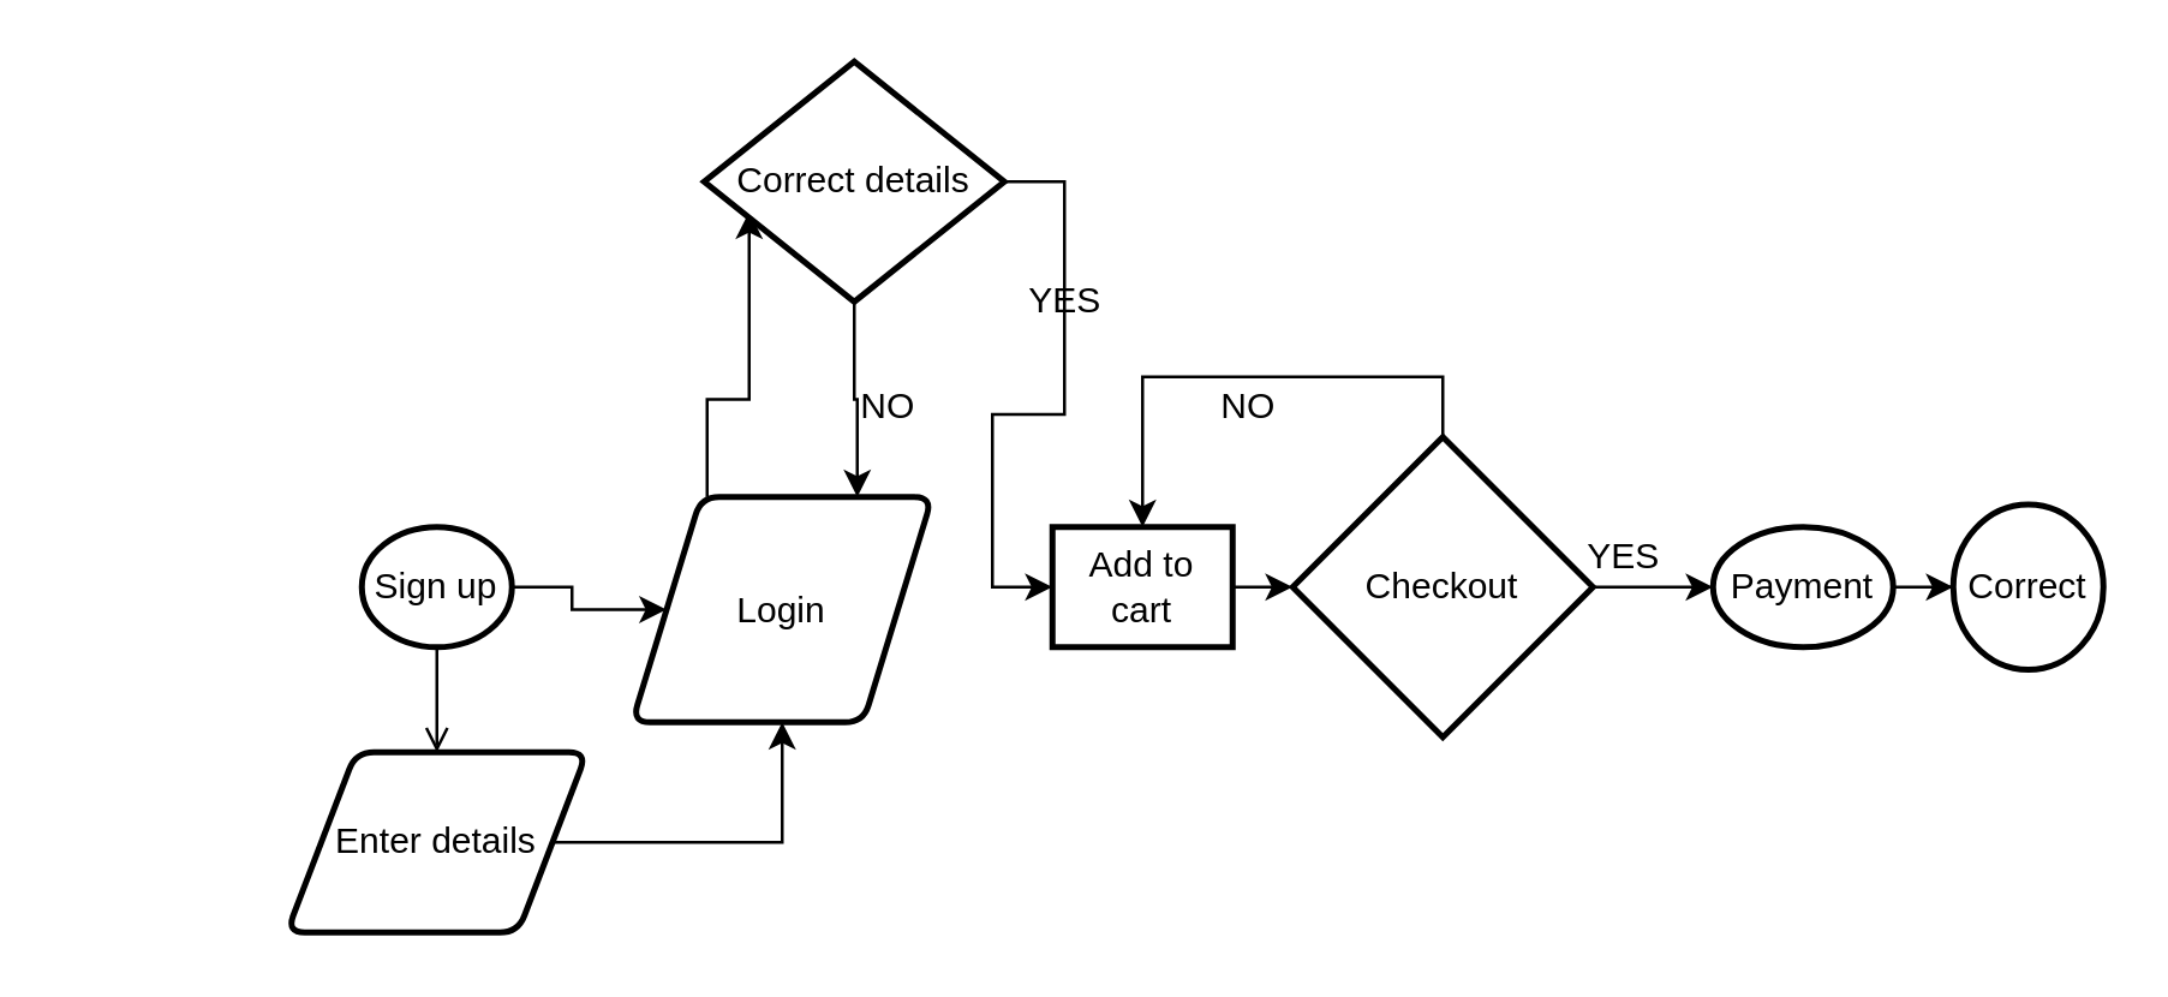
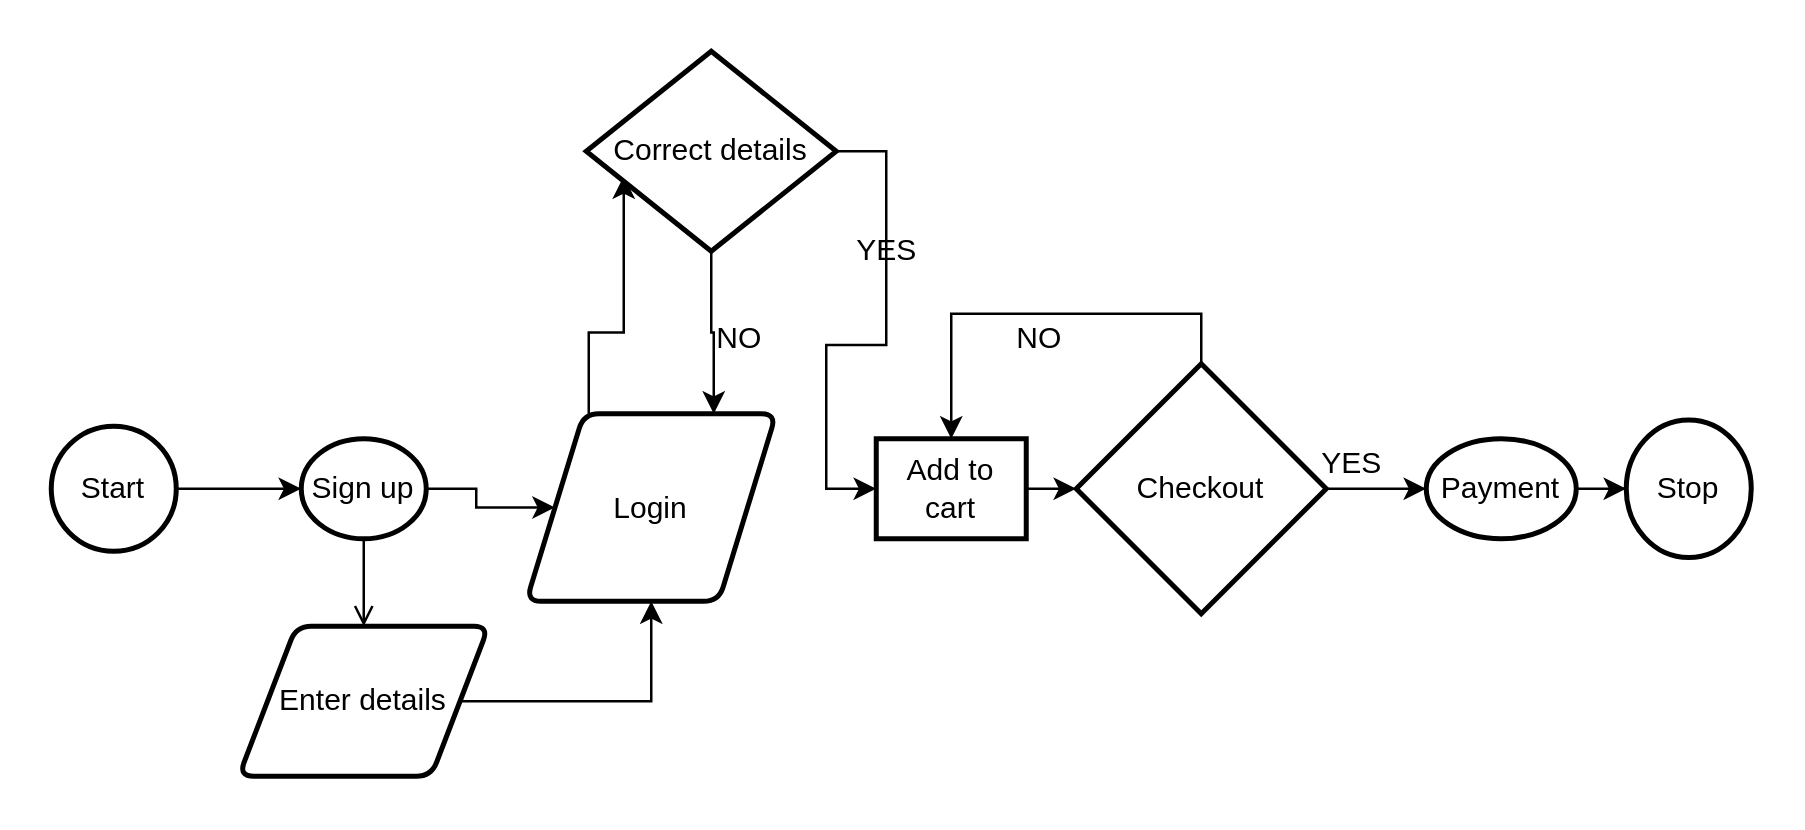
+ <mxCell id="3" value="Start" style="strokeWidth=2;html=1;shape=mxgraph.flowchart.start_2;whiteSpace=wrap;" vertex="1" parent="1"><mxGeometry x="20" y="170" width="50" height="50" as="geometry" /></mxCell>
+ <mxCell id="2" style="edgeStyle=orthogonalEdgeStyle;rounded=0;orthogonalLoop=1;jettySize=auto;html=1;exitX=1;exitY=0.5;exitDx=0;exitDy=0;exitPerimeter=0;entryX=0;entryY=0.5;entryDx=0;entryDy=0;" edge="1" parent="1" source="3" target="6"><mxGeometry relative="1" as="geometry" /></mxCell>
- <mxCell id="25" value="Correct" style="strokeWidth=2;html=1;shape=mxgraph.flowchart.start_2;whiteSpace=wrap;" vertex="1" parent="1"><mxGeometry x="650" y="167.5" width="50" height="55" as="geometry" /></mxCell>
+ <mxCell id="25" value="Stop" style="strokeWidth=2;html=1;shape=mxgraph.flowchart.start_2;whiteSpace=wrap;" vertex="1" parent="1"><mxGeometry x="650" y="167.5" width="50" height="55" as="geometry" /></mxCell>
